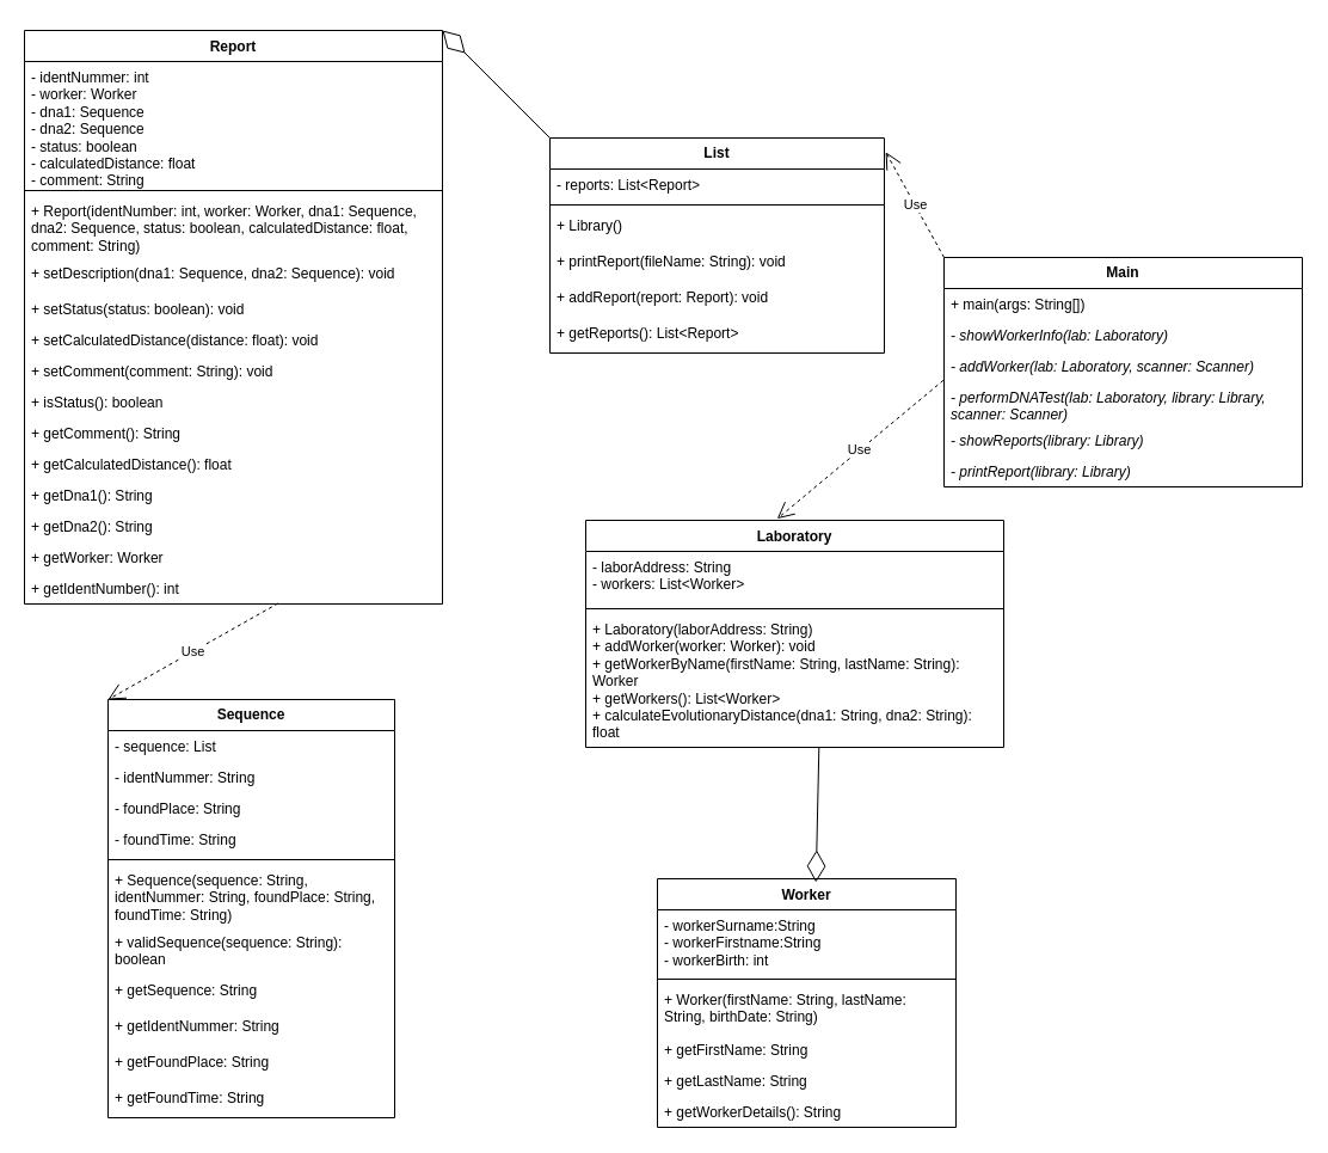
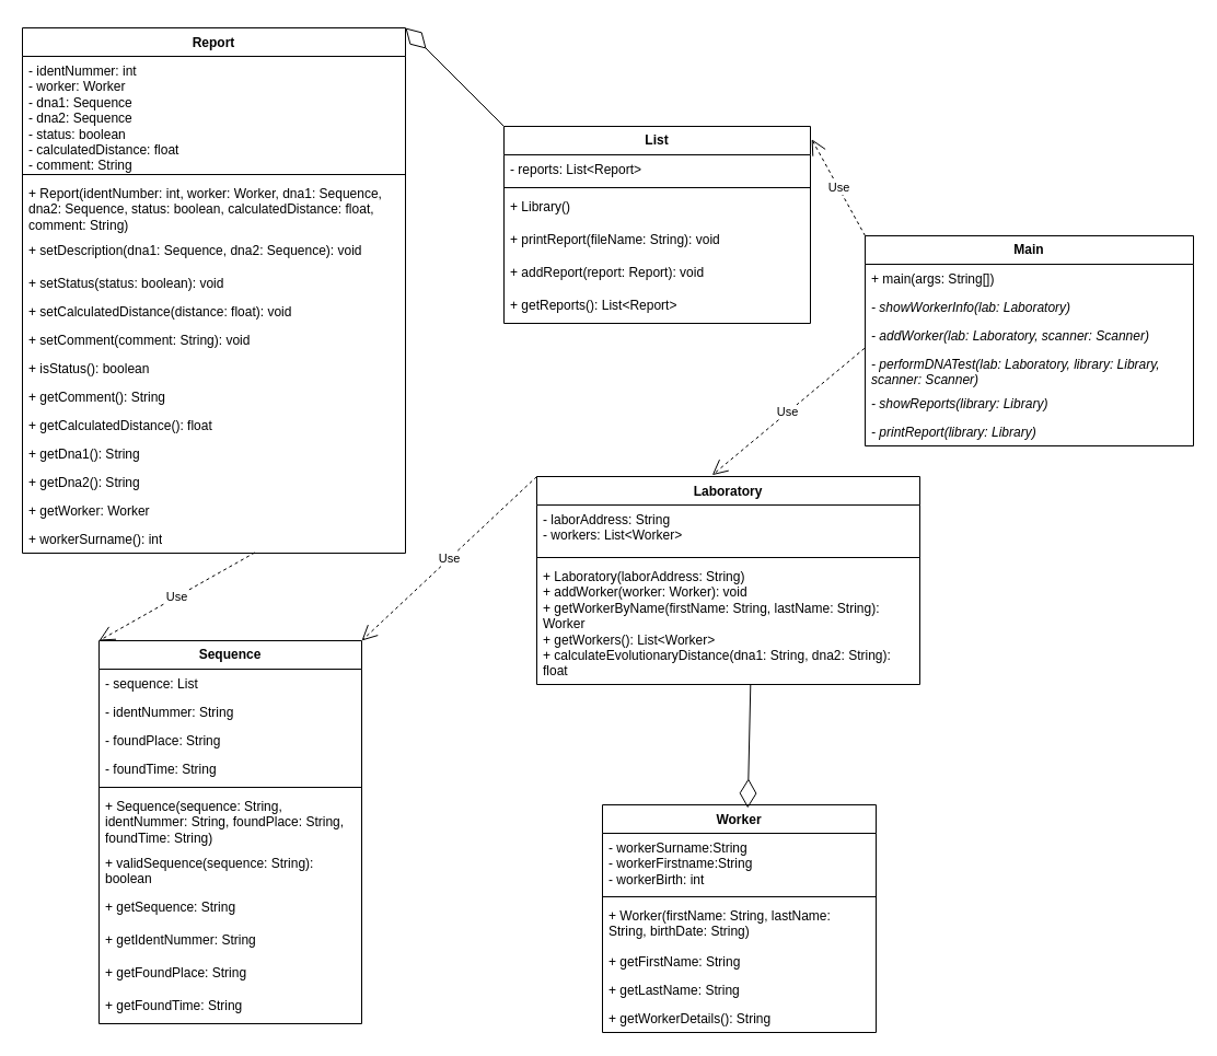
- <mxCell id="27" value="+ getIdentNumber(): int" style="text;strokeColor=none;fillColor=none;align=left;verticalAlign=top;spacingLeft=4;spacingRight=4;overflow=hidden;rotatable=0;points=[[0,0.5],[1,0.5]];portConstraint=eastwest;whiteSpace=wrap;html=1;" parent="13" vertex="1"><mxGeometry y="454" width="350" height="26" as="geometry" /></mxCell>
+ <mxCell id="27" value="+ workerSurname(): int" style="text;strokeColor=none;fillColor=none;align=left;verticalAlign=top;spacingLeft=4;spacingRight=4;overflow=hidden;rotatable=0;points=[[0,0.5],[1,0.5]];portConstraint=eastwest;whiteSpace=wrap;html=1;" parent="13" vertex="1"><mxGeometry y="454" width="350" height="26" as="geometry" /></mxCell>
+ <mxCell id="57" value="Use" style="endArrow=open;endSize=12;dashed=1;html=1;rounded=0;exitX=0;exitY=0;exitDx=0;exitDy=0;entryX=1;entryY=0;entryDx=0;entryDy=0;" parent="1" source="9" target="35" edge="1"><mxGeometry width="160" relative="1" as="geometry"><mxPoint x="620" y="630" as="sourcePoint" /><mxPoint x="780" y="630" as="targetPoint" /></mxGeometry></mxCell>
